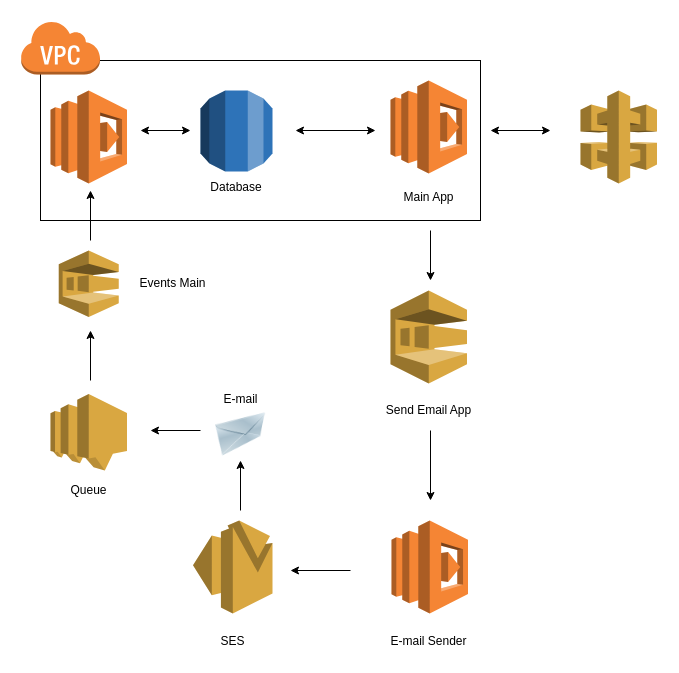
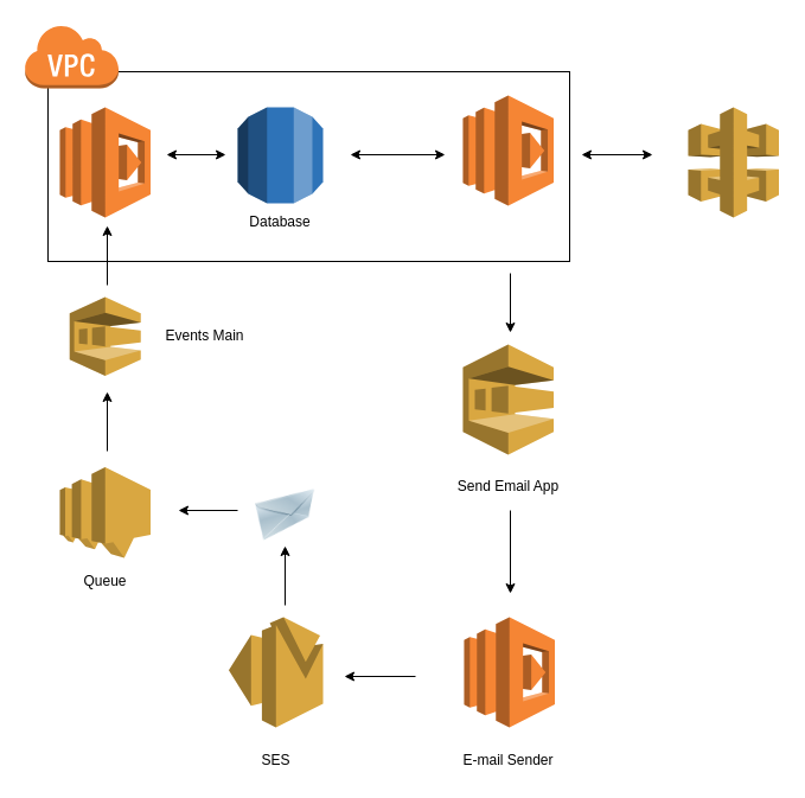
- <mxCell id="9" value="Main App" style="text;html=1;strokeColor=none;fillColor=none;align=center;verticalAlign=middle;whiteSpace=wrap;rounded=0;" vertex="1" parent="7"><mxGeometry x="0.75" y="77" width="75" height="20" as="geometry" /></mxCell>
- <mxCell id="30" value="E-mail" style="text;html=1;align=center;verticalAlign=middle;resizable=0;points=[];autosize=1;" vertex="1" parent="1"><mxGeometry x="215.25" y="389" width="50" height="20" as="geometry" /></mxCell>
